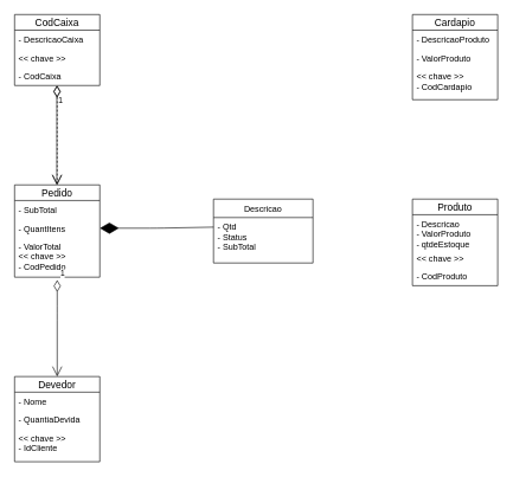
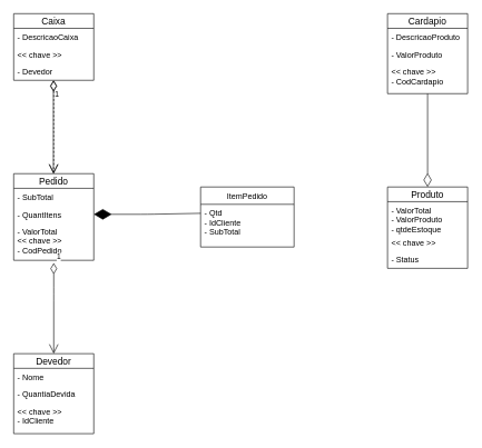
- <mxCell id="4" value="CodCaixa" style="swimlane;fontStyle=0;childLayout=stackLayout;horizontal=1;startSize=22;horizontalStack=0;resizeParent=1;resizeParentMax=0;resizeLast=0;collapsible=1;marginBottom=0;align=center;fontSize=14;" parent="1" vertex="1"><mxGeometry x="20" y="20" width="120" height="100" as="geometry" /></mxCell>
+ <mxCell id="4" value="Caixa" style="swimlane;fontStyle=0;childLayout=stackLayout;horizontal=1;startSize=22;horizontalStack=0;resizeParent=1;resizeParentMax=0;resizeLast=0;collapsible=1;marginBottom=0;align=center;fontSize=14;" parent="1" vertex="1"><mxGeometry x="20" y="20" width="120" height="100" as="geometry" /></mxCell>
- <mxCell id="7" value="- CodCaixa" style="text;strokeColor=none;fillColor=none;spacingLeft=4;spacingRight=4;overflow=hidden;rotatable=0;points=[[0,0.5],[1,0.5]];portConstraint=eastwest;fontSize=12;" parent="4" vertex="1"><mxGeometry y="74" width="120" height="26" as="geometry" /></mxCell>
+ <mxCell id="7" value="- Devedor" style="text;strokeColor=none;fillColor=none;spacingLeft=4;spacingRight=4;overflow=hidden;rotatable=0;points=[[0,0.5],[1,0.5]];portConstraint=eastwest;fontSize=12;" parent="4" vertex="1"><mxGeometry y="74" width="120" height="26" as="geometry" /></mxCell>
+ <mxCell id="12" style="edgeStyle=orthogonalEdgeStyle;rounded=0;orthogonalLoop=1;jettySize=auto;html=1;entryX=0.5;entryY=0;entryDx=0;entryDy=0;endArrow=diamondThin;endFill=0;endSize=18;" parent="1" source="13" target="20" edge="1"><mxGeometry relative="1" as="geometry" /></mxCell>
- <mxCell id="18" value="Descricao" style="swimlane;fontStyle=0;childLayout=stackLayout;horizontal=1;startSize=26;fillColor=none;horizontalStack=0;resizeParent=1;resizeParentMax=0;resizeLast=0;collapsible=1;marginBottom=0;" parent="1" vertex="1"><mxGeometry x="300" y="280" width="140" height="90" as="geometry" /></mxCell>
+ <mxCell id="18" value="ItemPedido" style="swimlane;fontStyle=0;childLayout=stackLayout;horizontal=1;startSize=26;fillColor=none;horizontalStack=0;resizeParent=1;resizeParentMax=0;resizeLast=0;collapsible=1;marginBottom=0;" parent="1" vertex="1"><mxGeometry x="300" y="280" width="140" height="90" as="geometry" /></mxCell>
- <mxCell id="21" value="- Descricao&#10;- ValorProduto&#10;- qtdeEstoque" style="text;strokeColor=none;fillColor=none;spacingLeft=4;spacingRight=4;overflow=hidden;rotatable=0;points=[[0,0.5],[1,0.5]];portConstraint=eastwest;fontSize=12;" parent="20" vertex="1"><mxGeometry y="22" width="120" height="48" as="geometry" /></mxCell>
+ <mxCell id="21" value="- ValorTotal&#10;- ValorProduto&#10;- qtdeEstoque" style="text;strokeColor=none;fillColor=none;spacingLeft=4;spacingRight=4;overflow=hidden;rotatable=0;points=[[0,0.5],[1,0.5]];portConstraint=eastwest;fontSize=12;" parent="20" vertex="1"><mxGeometry y="22" width="120" height="48" as="geometry" /></mxCell>
- <mxCell id="19" value="- Qtd&#10;- Status&#10;- SubTotal" style="text;strokeColor=none;fillColor=none;align=left;verticalAlign=top;spacingLeft=4;spacingRight=4;overflow=hidden;rotatable=0;points=[[0,0.5],[1,0.5]];portConstraint=eastwest;" parent="18" vertex="1"><mxGeometry y="26" width="140" height="64" as="geometry" /></mxCell>
+ <mxCell id="19" value="- Qtd&#10;- IdCliente&#10;- SubTotal" style="text;strokeColor=none;fillColor=none;align=left;verticalAlign=top;spacingLeft=4;spacingRight=4;overflow=hidden;rotatable=0;points=[[0,0.5],[1,0.5]];portConstraint=eastwest;" parent="18" vertex="1"><mxGeometry y="26" width="140" height="64" as="geometry" /></mxCell>
- <mxCell id="23" value="- CodProduto" style="text;strokeColor=none;fillColor=none;spacingLeft=4;spacingRight=4;overflow=hidden;rotatable=0;points=[[0,0.5],[1,0.5]];portConstraint=eastwest;fontSize=12;" parent="20" vertex="1"><mxGeometry y="96" width="120" height="26" as="geometry" /></mxCell>
+ <mxCell id="23" value="- Status" style="text;strokeColor=none;fillColor=none;spacingLeft=4;spacingRight=4;overflow=hidden;rotatable=0;points=[[0,0.5],[1,0.5]];portConstraint=eastwest;fontSize=12;" parent="20" vertex="1"><mxGeometry y="96" width="120" height="26" as="geometry" /></mxCell>
